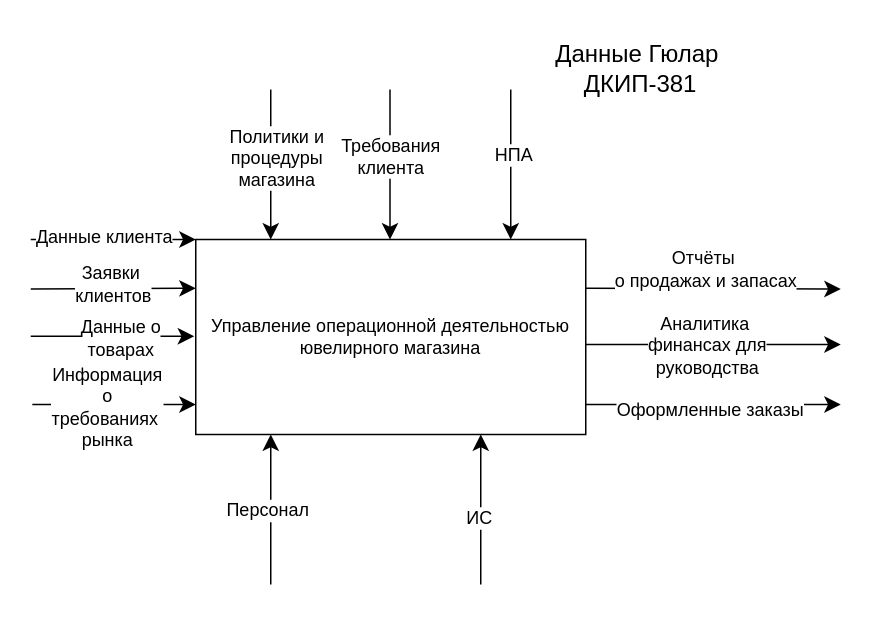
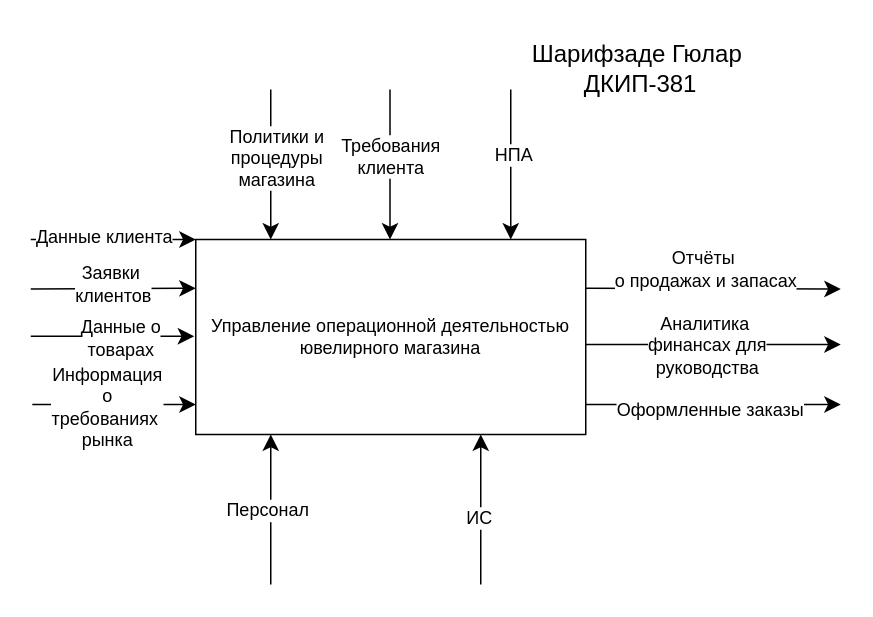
- <mxCell id="23" value="Данные Гюлар&lt;div&gt;&amp;nbsp;ДКИП-381&lt;/div&gt;" style="text;html=1;align=center;verticalAlign=middle;resizable=0;points=[];autosize=1;strokeColor=none;fillColor=none;fontSize=16;" parent="1" vertex="1"><mxGeometry x="344" y="20" width="160" height="50" as="geometry" /></mxCell>
+ <mxCell id="23" value="Шарифзаде Гюлар&lt;div&gt;&amp;nbsp;ДКИП-381&lt;/div&gt;" style="text;html=1;align=center;verticalAlign=middle;resizable=0;points=[];autosize=1;strokeColor=none;fillColor=none;fontSize=16;" parent="1" vertex="1"><mxGeometry x="344" y="20" width="160" height="50" as="geometry" /></mxCell>
